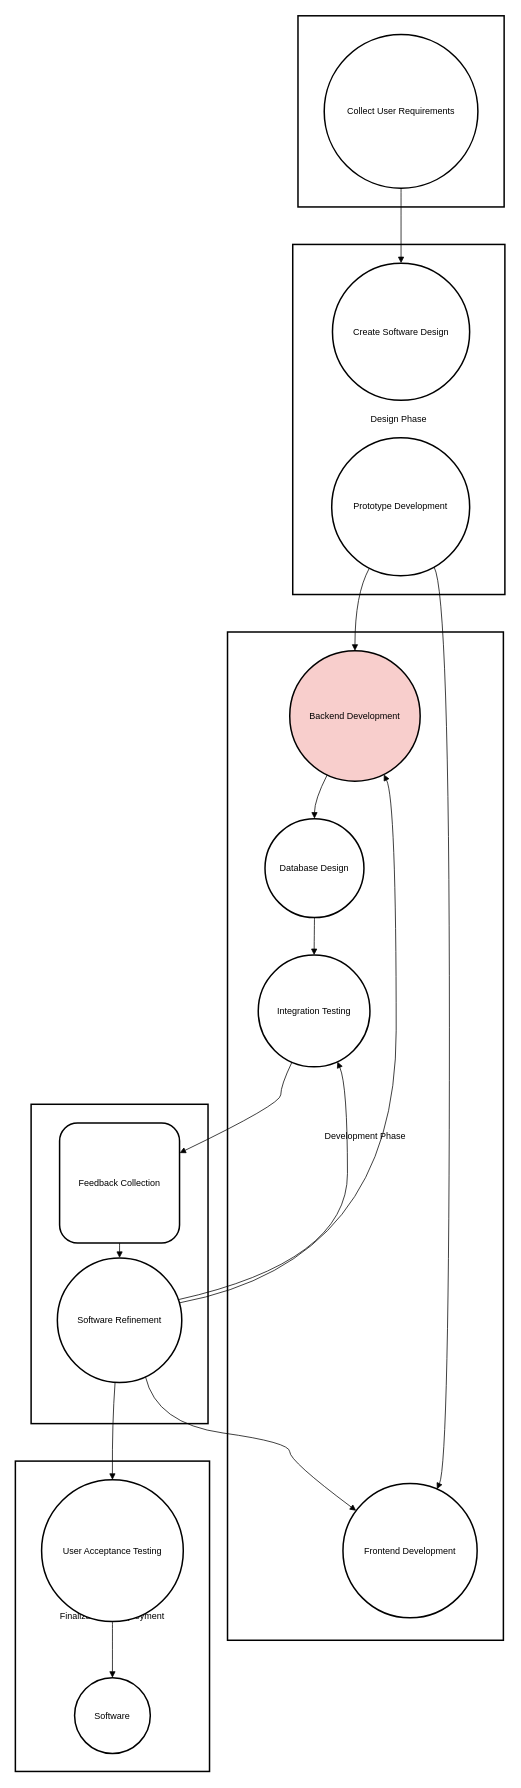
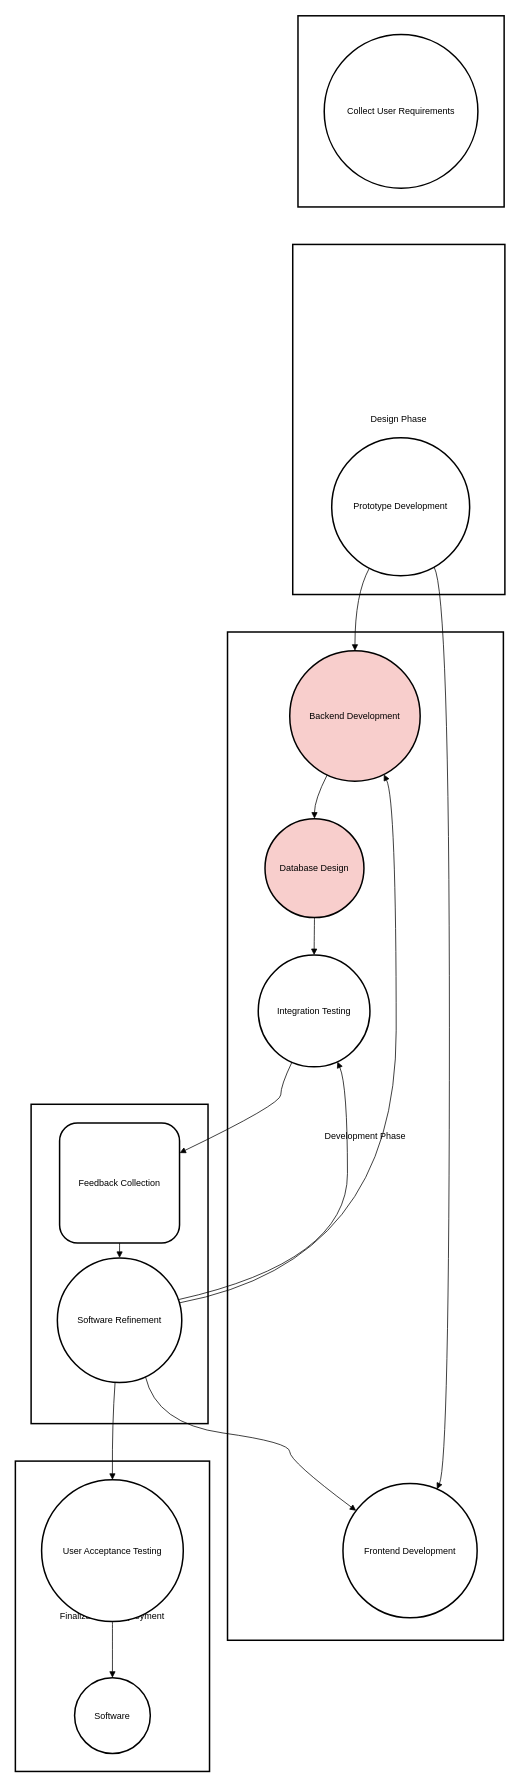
- <mxCell id="18" value="" style="curved=1;startArrow=none;endArrow=block;exitX=0.5;exitY=1;entryX=0.5;entryY=0;" edge="1" parent="1" source="7" target="8"><mxGeometry relative="1" as="geometry"><Array as="points" /></mxGeometry></mxCell>
- <mxCell id="8" value="Create Software Design" style="ellipse;aspect=fixed;strokeWidth=2;whiteSpace=wrap;" vertex="1" parent="1"><mxGeometry x="443" y="350" width="183" height="183" as="geometry" /></mxCell>
- <mxCell id="12" value="Database Design" style="ellipse;aspect=fixed;strokeWidth=2;whiteSpace=wrap;" vertex="1" parent="1"><mxGeometry x="353" y="1091" width="132" height="132" as="geometry" /></mxCell>
+ <mxCell id="12" value="Database Design" style="ellipse;aspect=fixed;strokeWidth=2;whiteSpace=wrap;fillColor=#f8cecc;" vertex="1" parent="1"><mxGeometry x="353" y="1091" width="132" height="132" as="geometry" /></mxCell>
